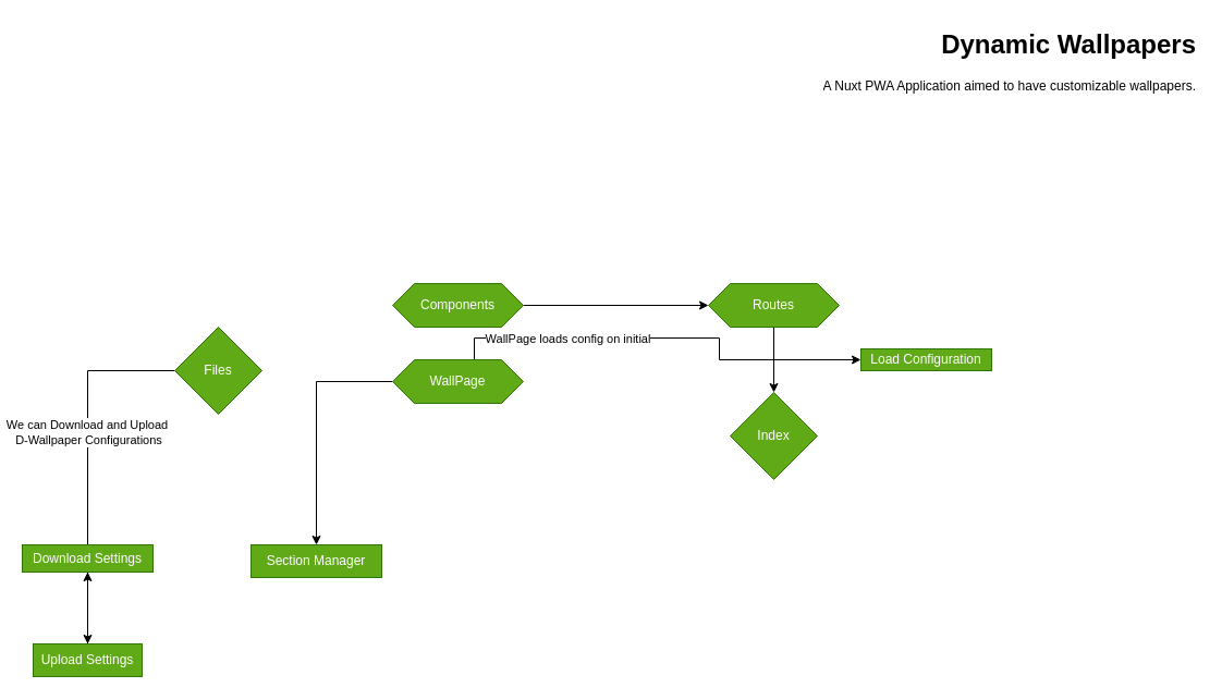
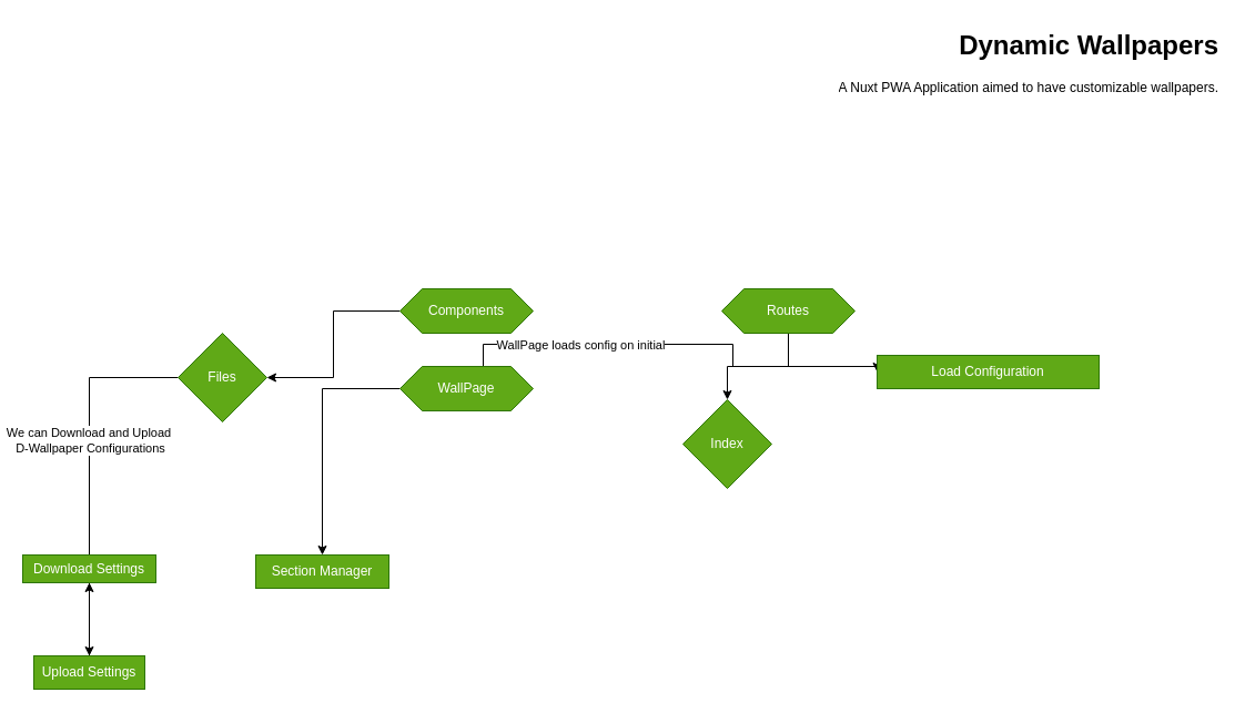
- <mxCell id="3" value="" style="edgeStyle=orthogonalEdgeStyle;rounded=0;orthogonalLoop=1;jettySize=auto;html=1;" parent="1" source="4" target="6" edge="1"><mxGeometry relative="1" as="geometry" /></mxCell>
+ <mxCell id="3" value="" style="edgeStyle=orthogonalEdgeStyle;rounded=0;orthogonalLoop=1;jettySize=auto;html=1;" parent="1" source="4" target="9" edge="1"><mxGeometry relative="1" as="geometry" /></mxCell>
- <mxCell id="19" value="Load Configuration" style="whiteSpace=wrap;html=1;fillColor=#60a917;strokeColor=#2D7600;fontColor=#ffffff;" vertex="1" parent="1"><mxGeometry x="790" y="320" width="120" height="20" as="geometry" /></mxCell>
+ <mxCell id="19" value="Load Configuration" style="whiteSpace=wrap;html=1;fillColor=#60a917;strokeColor=#2D7600;fontColor=#ffffff;" vertex="1" parent="1"><mxGeometry x="790" y="320" width="200" height="30" as="geometry" /></mxCell>
- <mxCell id="18" value="Index" style="rhombus;whiteSpace=wrap;html=1;fillColor=#60a917;strokeColor=#2D7600;fontColor=#ffffff;" parent="1" vertex="1"><mxGeometry x="670" y="360" width="80" height="80" as="geometry" /></mxCell>
+ <mxCell id="18" value="Index" style="rhombus;whiteSpace=wrap;html=1;fillColor=#60a917;strokeColor=#2D7600;fontColor=#ffffff;" parent="1" vertex="1"><mxGeometry x="615" y="360" width="80" height="80" as="geometry" /></mxCell>
